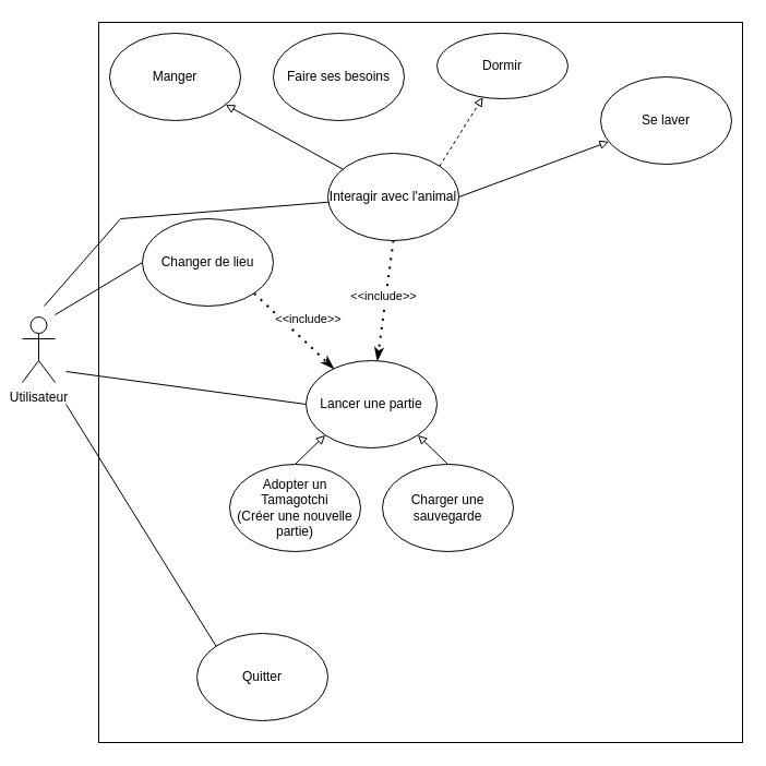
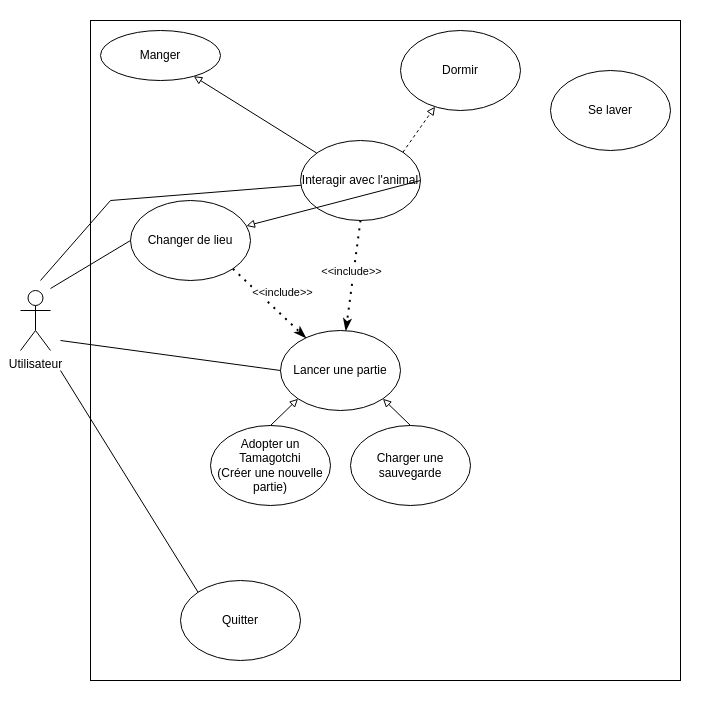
- <mxCell id="7" value="Dormir" style="ellipse;whiteSpace=wrap;html=1;" parent="1" vertex="1"><mxGeometry x="400" y="30" width="120" height="60" as="geometry" /></mxCell>
+ <mxCell id="7" value="Dormir" style="ellipse;whiteSpace=wrap;html=1;" parent="1" vertex="1"><mxGeometry x="400" y="30" width="120" height="80" as="geometry" /></mxCell>
- <mxCell id="6" value="Manger" style="ellipse;whiteSpace=wrap;html=1;" parent="1" vertex="1"><mxGeometry x="100" y="30" width="120" height="80" as="geometry" /></mxCell>
+ <mxCell id="6" value="Manger" style="ellipse;whiteSpace=wrap;html=1;" parent="1" vertex="1"><mxGeometry x="100" y="30" width="120" height="50" as="geometry" /></mxCell>
- <mxCell id="9" value="Faire ses besoins" style="ellipse;whiteSpace=wrap;html=1;" parent="1" vertex="1"><mxGeometry x="250" y="30" width="120" height="80" as="geometry" /></mxCell>
- <mxCell id="15" value="" style="endArrow=block;html=1;exitX=1;exitY=0.5;exitDx=0;exitDy=0;endFill=0;" parent="1" source="5" target="8" edge="1"><mxGeometry width="50" height="50" relative="1" as="geometry"><mxPoint x="300" y="430" as="sourcePoint" /><mxPoint x="350" y="380" as="targetPoint" /></mxGeometry></mxCell>
+ <mxCell id="15" value="" style="endArrow=block;html=1;exitX=1;exitY=0.5;exitDx=0;exitDy=0;endFill=0;" parent="1" source="5" target="4" edge="1"><mxGeometry width="50" height="50" relative="1" as="geometry"><mxPoint x="300" y="430" as="sourcePoint" /><mxPoint x="350" y="380" as="targetPoint" /></mxGeometry></mxCell>
